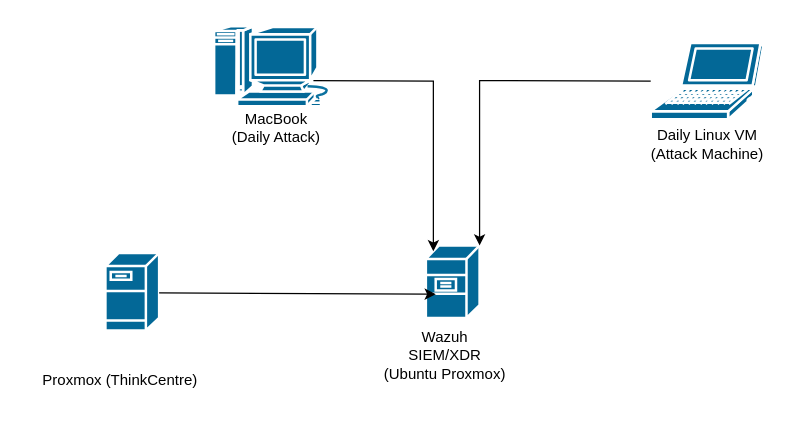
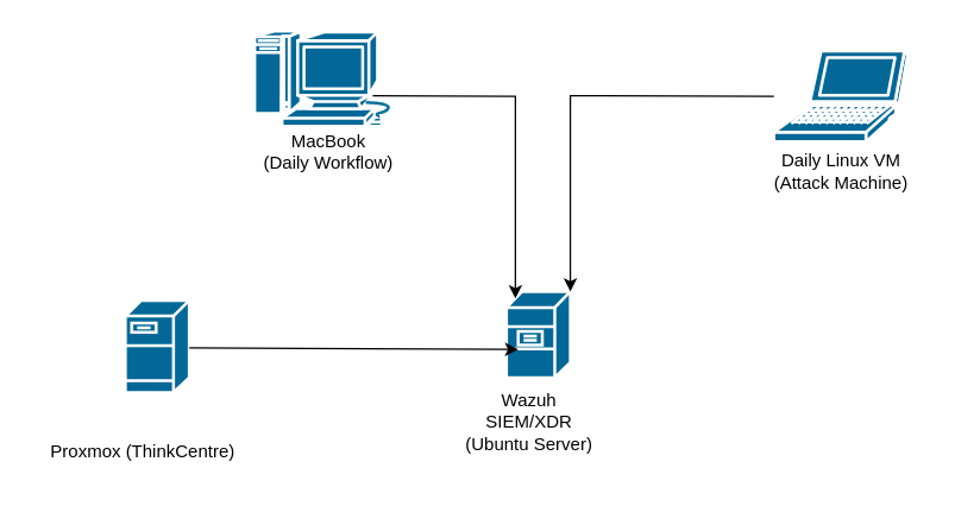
- <mxCell id="7" value="MacBook&lt;div&gt;(Daily Attack)&lt;/div&gt;" style="text;html=1;align=center;verticalAlign=middle;resizable=0;points=[];autosize=1;strokeColor=none;fillColor=none;" vertex="1" parent="1"><mxGeometry x="164.5" y="81.5" width="110" height="40" as="geometry" /></mxCell>
+ <mxCell id="7" value="MacBook&lt;div&gt;(Daily Workflow)&lt;/div&gt;" style="text;html=1;align=center;verticalAlign=middle;resizable=0;points=[];autosize=1;strokeColor=none;fillColor=none;" vertex="1" parent="1"><mxGeometry x="164.5" y="81.5" width="110" height="40" as="geometry" /></mxCell>
- <mxCell id="5" value="&lt;div&gt;Wazuh&lt;/div&gt;&lt;div&gt;SIEM/XDR&lt;/div&gt;(Ubuntu Proxmox)" style="text;html=1;align=center;verticalAlign=middle;resizable=0;points=[];autosize=1;strokeColor=none;fillColor=none;" vertex="1" parent="1"><mxGeometry x="300" y="254" width="110" height="60" as="geometry" /></mxCell>
+ <mxCell id="5" value="&lt;div&gt;Wazuh&lt;/div&gt;&lt;div&gt;SIEM/XDR&lt;/div&gt;(Ubuntu Server)" style="text;html=1;align=center;verticalAlign=middle;resizable=0;points=[];autosize=1;strokeColor=none;fillColor=none;" vertex="1" parent="1"><mxGeometry x="300" y="254" width="110" height="60" as="geometry" /></mxCell>
